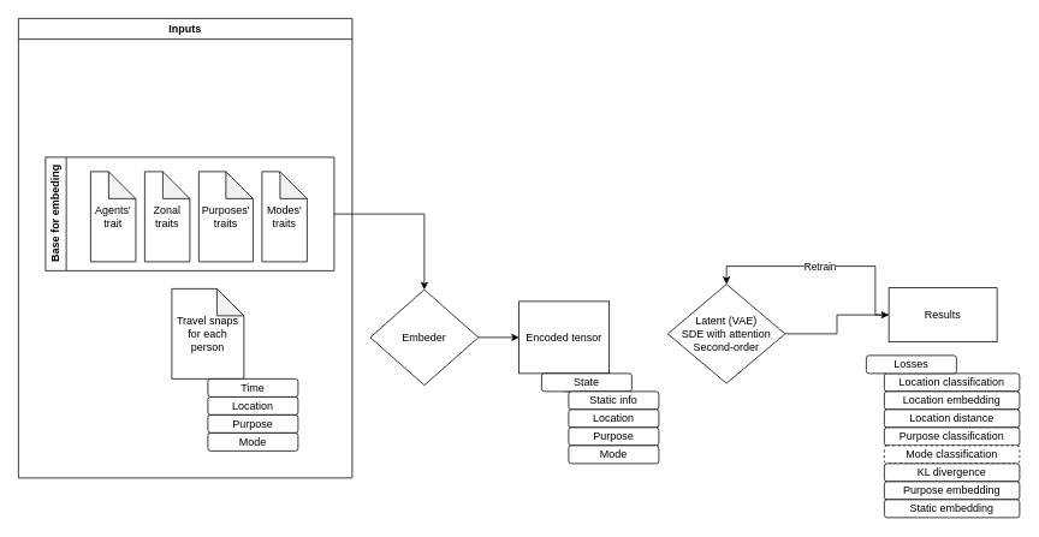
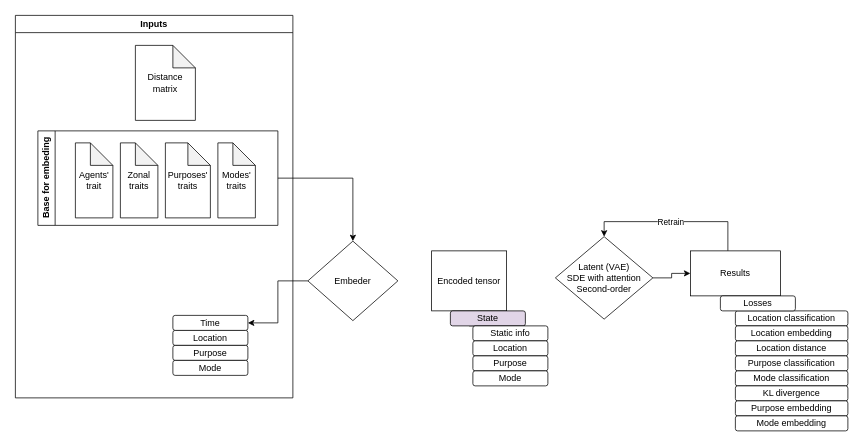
+ <mxCell id="2" value="Distance matrix" style="shape=note;whiteSpace=wrap;html=1;backgroundOutline=1;darkOpacity=0.05;" parent="1" vertex="1"><mxGeometry x="180" y="60" width="80" height="100" as="geometry" /></mxCell>
- <mxCell id="21" value="Results" style="rounded=0;whiteSpace=wrap;html=1;" parent="1" vertex="1"><mxGeometry x="985" y="319" width="120" height="60" as="geometry" /></mxCell>
+ <mxCell id="21" value="Results" style="rounded=0;whiteSpace=wrap;html=1;" parent="1" vertex="1"><mxGeometry x="920" y="334" width="120" height="60" as="geometry" /></mxCell>
- <mxCell id="3" value="Travel snaps for each person" style="shape=note;whiteSpace=wrap;html=1;backgroundOutline=1;darkOpacity=0.05;" parent="1" vertex="1"><mxGeometry x="190" y="320" width="80" height="100" as="geometry" /></mxCell>
- <mxCell id="12" style="edgeStyle=orthogonalEdgeStyle;rounded=0;orthogonalLoop=1;jettySize=auto;html=1;entryX=0;entryY=0.5;entryDx=0;entryDy=0;" parent="1" source="13" target="11" edge="1"><mxGeometry relative="1" as="geometry" /></mxCell>
+ <mxCell id="12" style="edgeStyle=orthogonalEdgeStyle;rounded=0;orthogonalLoop=1;jettySize=auto;html=1;" parent="1" source="13" target="5" edge="1"><mxGeometry relative="1" as="geometry" /></mxCell>
- <mxCell id="16" value="State" style="rounded=1;whiteSpace=wrap;html=1;" parent="1" vertex="1"><mxGeometry x="600" y="414" width="100" height="20" as="geometry" /></mxCell>
+ <mxCell id="16" value="State" style="rounded=1;whiteSpace=wrap;html=1;fillColor=#e1d5e7;" parent="1" vertex="1"><mxGeometry x="600" y="414" width="100" height="20" as="geometry" /></mxCell>
- <mxCell id="26" value="Mode classification" style="rounded=1;whiteSpace=wrap;html=1;dashed=1;" parent="1" vertex="1"><mxGeometry x="980" y="494" width="150" height="20" as="geometry" /></mxCell>
+ <mxCell id="26" value="Mode classification" style="rounded=1;whiteSpace=wrap;html=1;" parent="1" vertex="1"><mxGeometry x="980" y="494" width="150" height="20" as="geometry" /></mxCell>
- <mxCell id="35" value="Static embedding" style="rounded=1;whiteSpace=wrap;html=1;" vertex="1" parent="1"><mxGeometry x="980" y="554" width="150" height="20" as="geometry" /></mxCell>
+ <mxCell id="35" value="Mode embedding" style="rounded=1;whiteSpace=wrap;html=1;" vertex="1" parent="1"><mxGeometry x="980" y="554" width="150" height="20" as="geometry" /></mxCell>
